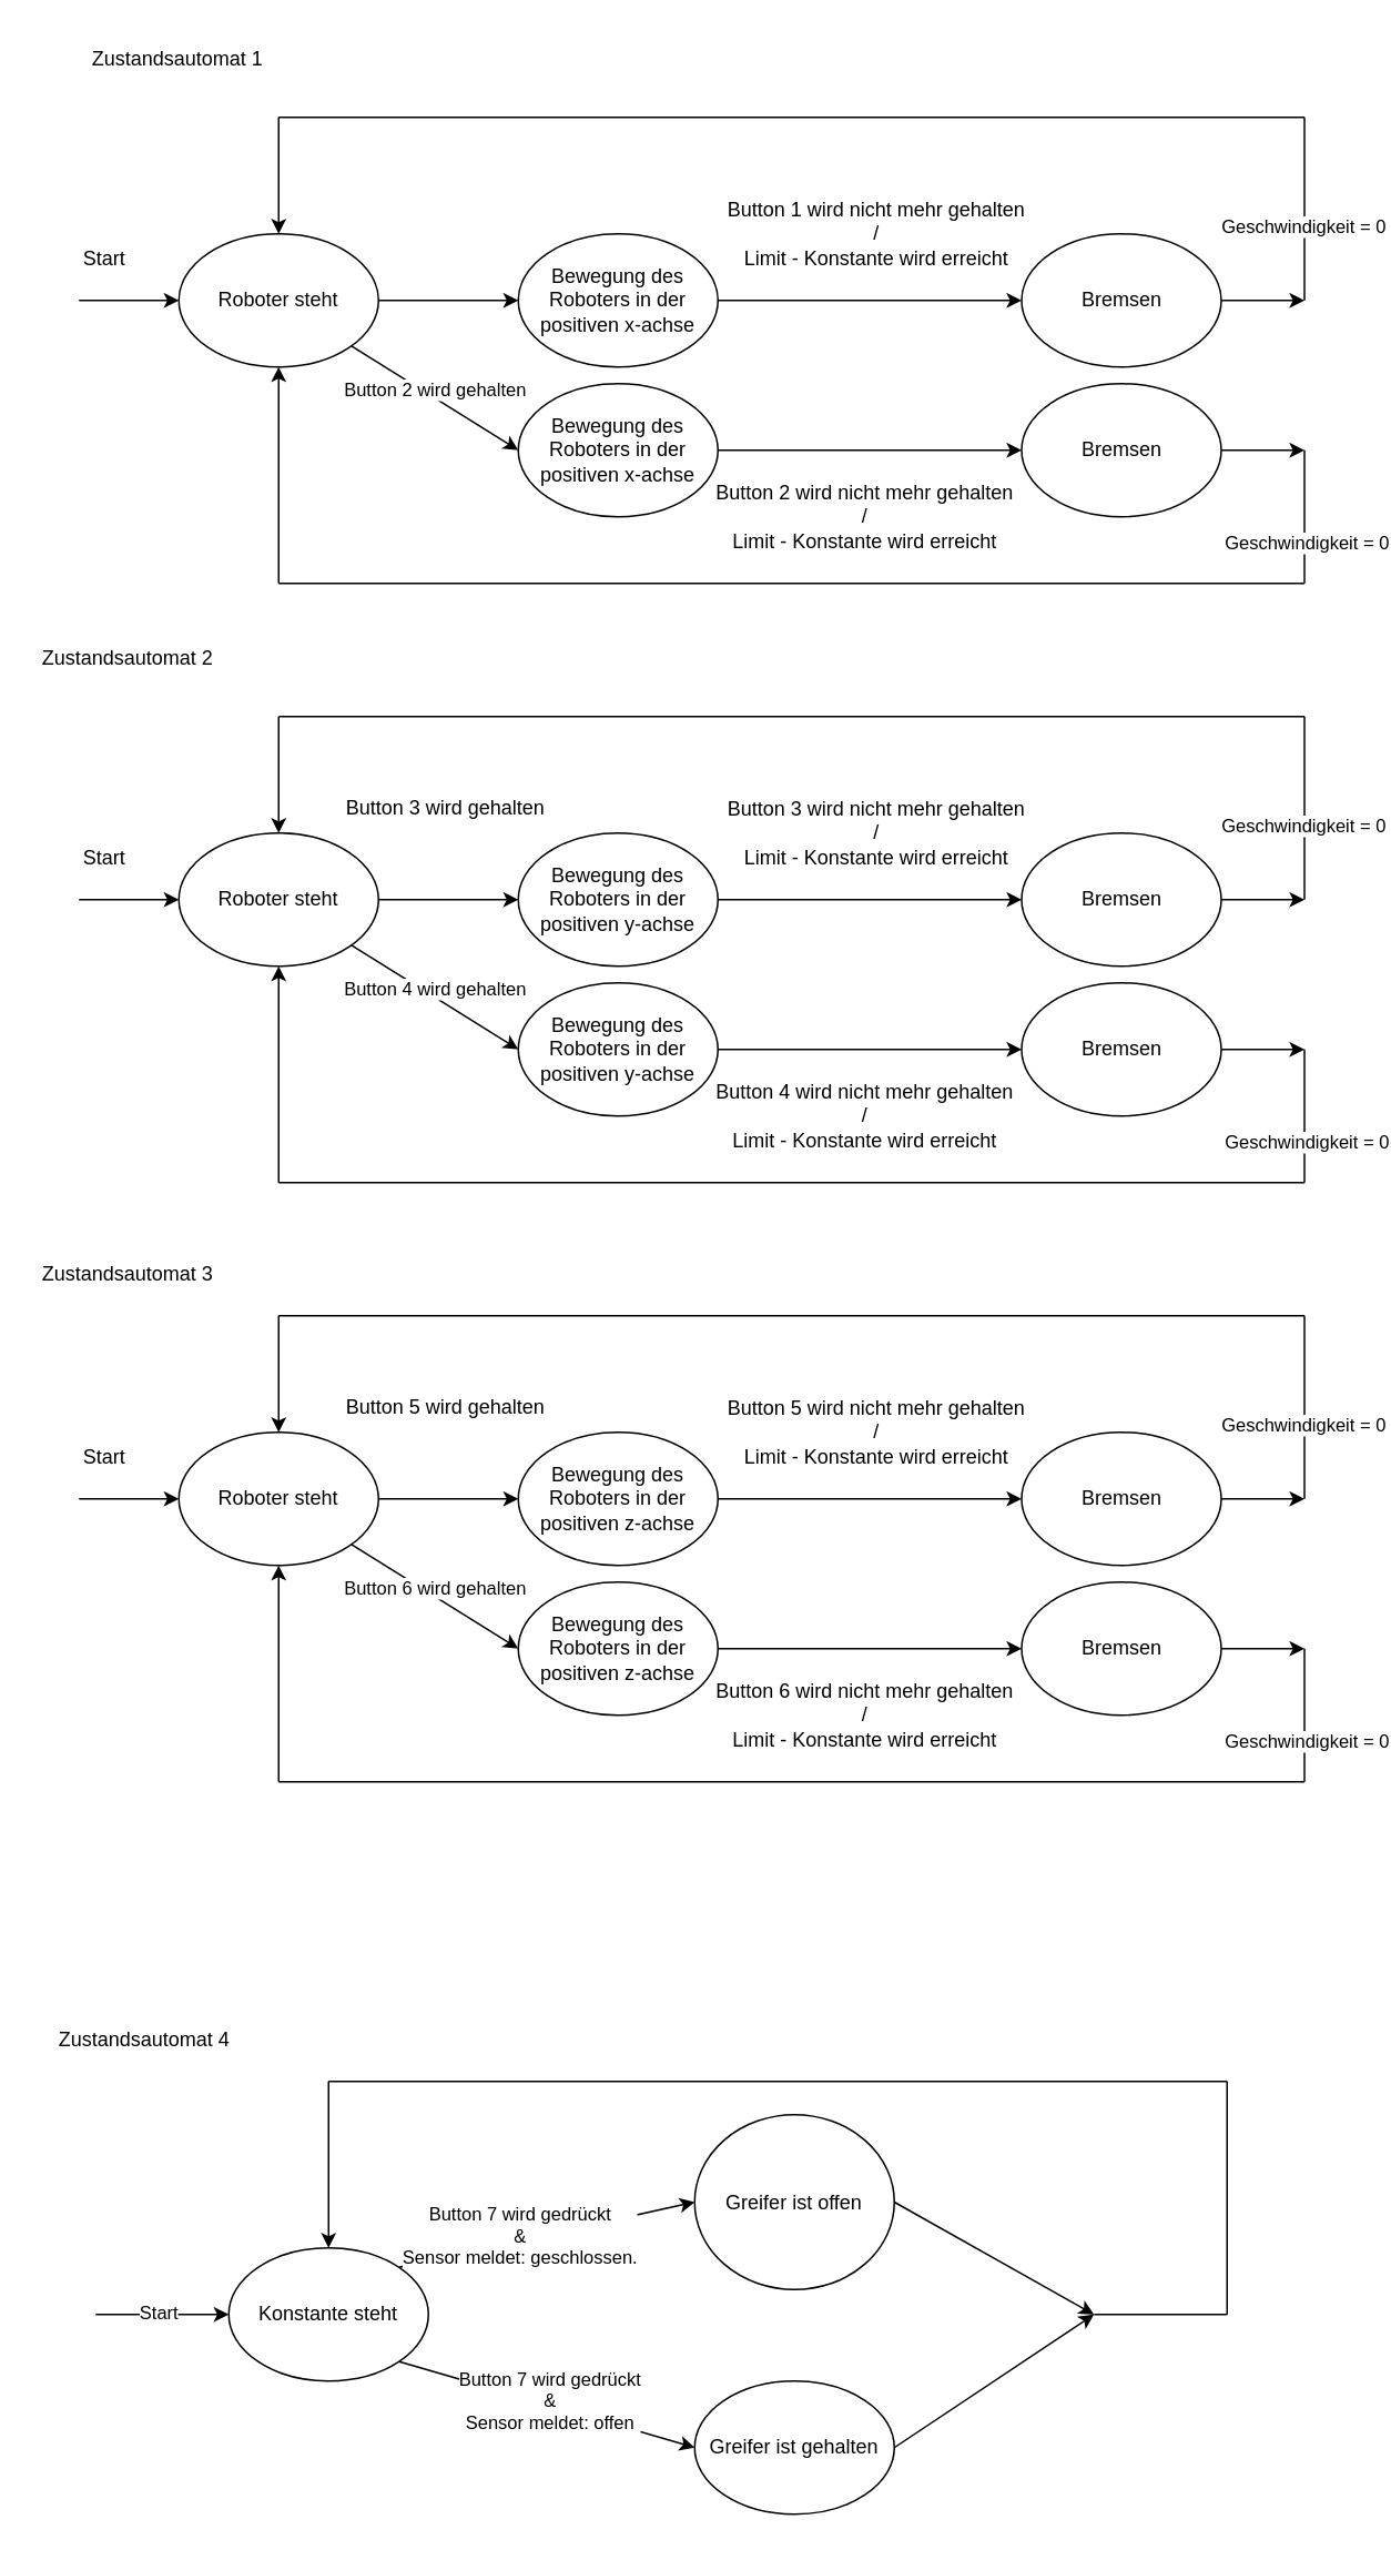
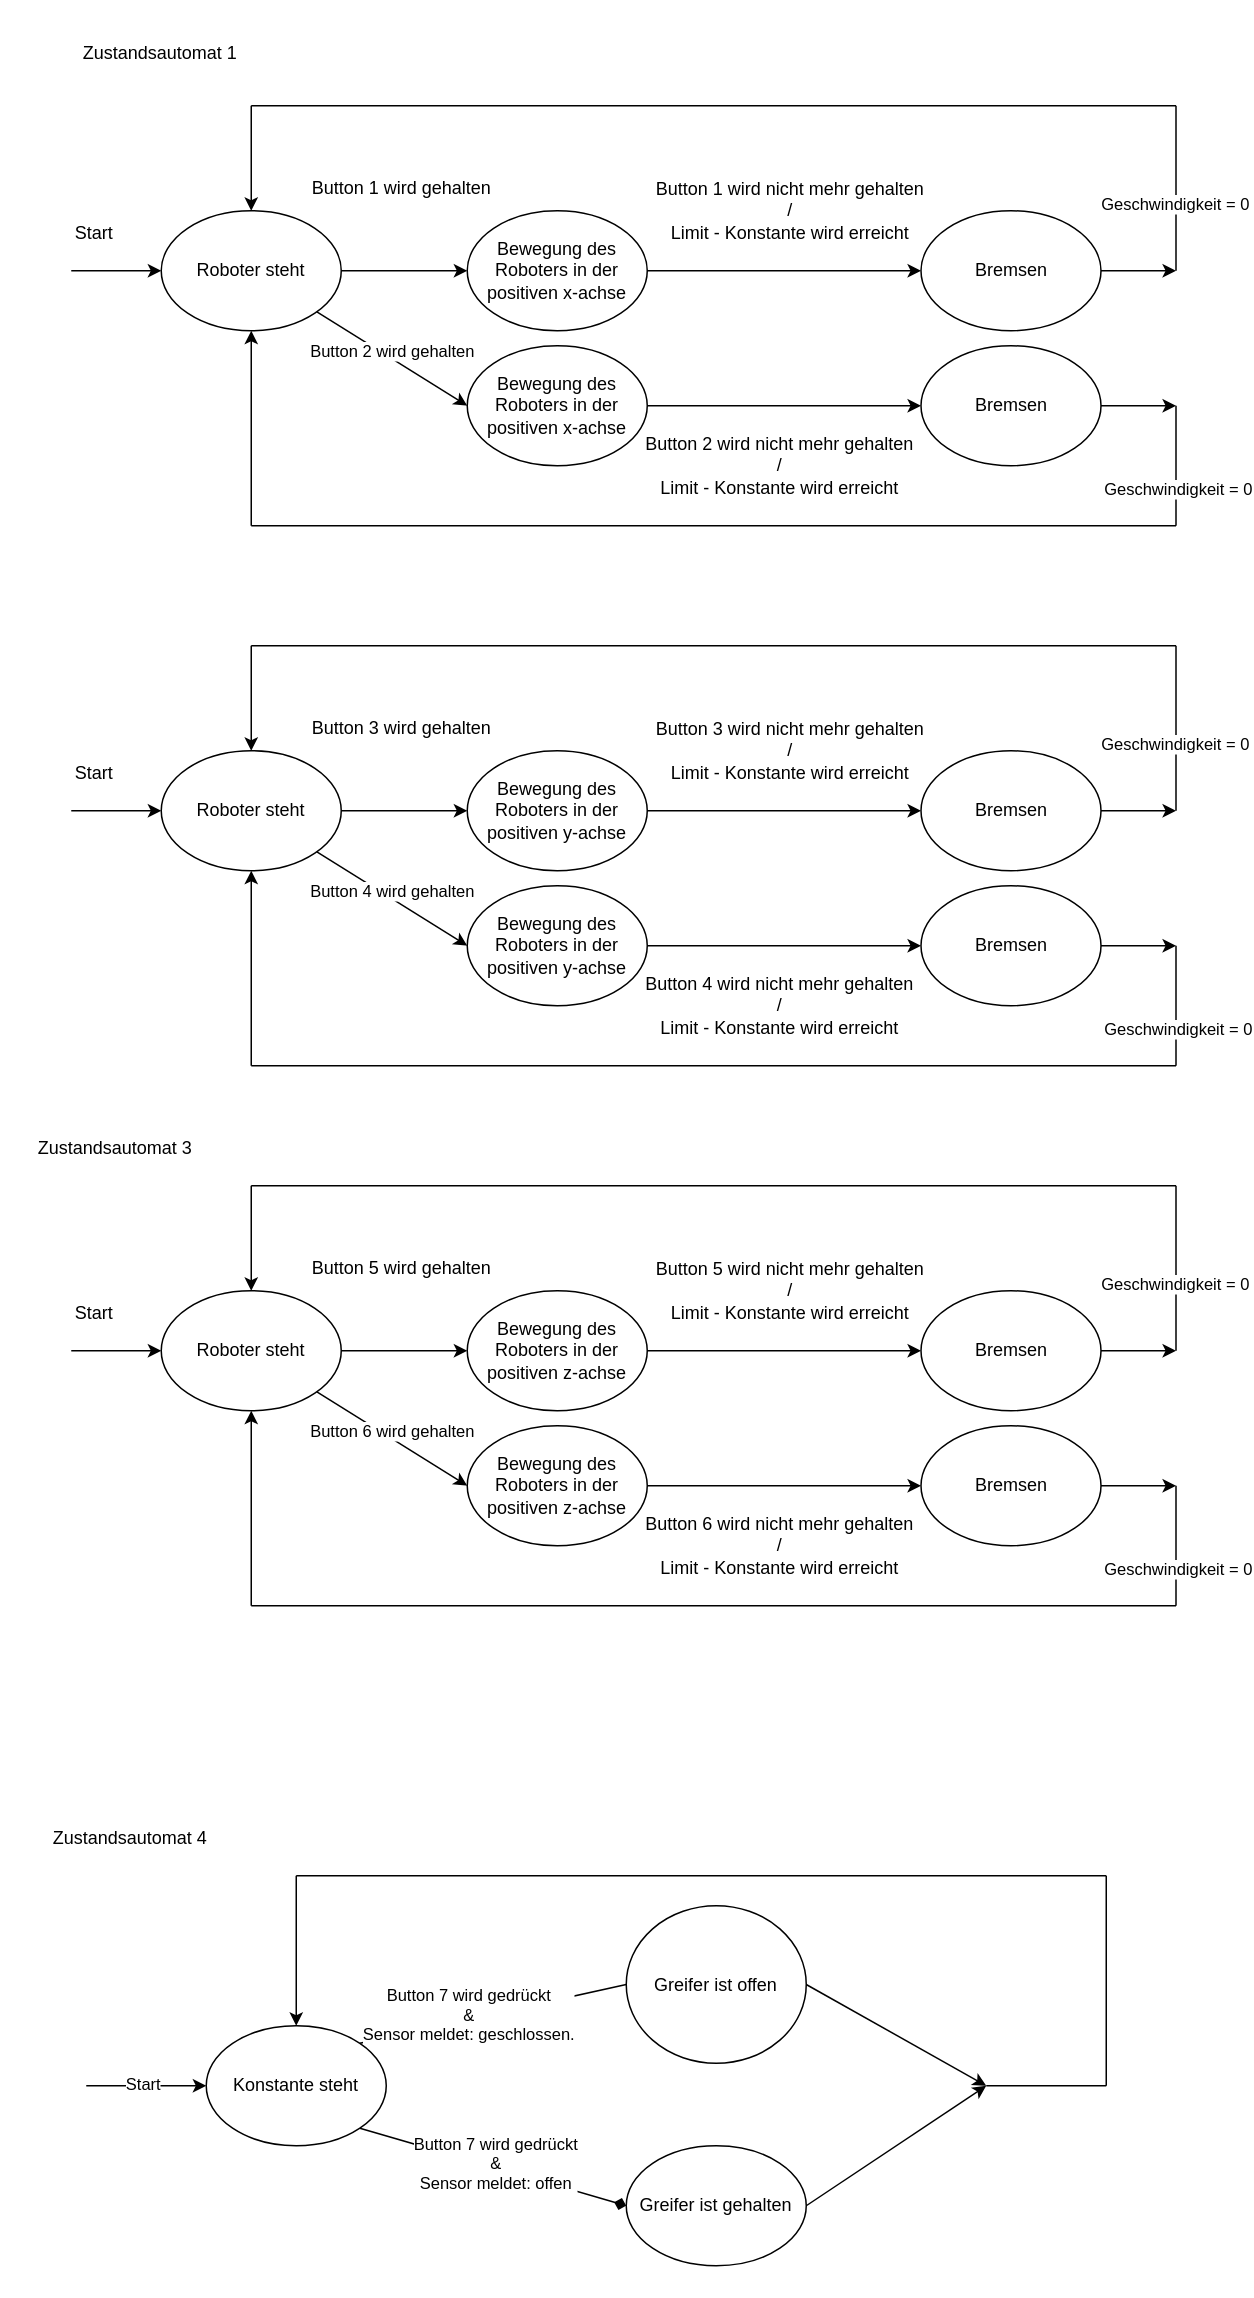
+ <mxCell id="8" value="Button 1 wird gehalten" style="text;html=1;align=center;verticalAlign=middle;resizable=0;points=[];autosize=1;strokeColor=none;fillColor=none;" parent="1" vertex="1"><mxGeometry x="197" y="110" width="140" height="30" as="geometry" /></mxCell>
- <mxCell id="27" value="Zustandsautomat 2" style="text;html=1;align=center;verticalAlign=middle;resizable=0;points=[];autosize=1;strokeColor=none;fillColor=none;" parent="1" vertex="1"><mxGeometry x="20.5" y="380" width="110" height="30" as="geometry" /></mxCell>
- <mxCell id="84" value="" style="endArrow=classic;html=1;rounded=0;exitX=1;exitY=0;exitDx=0;exitDy=0;entryX=0;entryY=0.5;entryDx=0;entryDy=0;" edge="1" parent="1" source="83" target="88"><mxGeometry width="50" height="50" relative="1" as="geometry"><mxPoint x="277" y="1360" as="sourcePoint" /><mxPoint x="337" y="1310" as="targetPoint" /></mxGeometry></mxCell>
+ <mxCell id="84" value="" style="endArrow=none;html=1;rounded=0;exitX=1;exitY=0;exitDx=0;exitDy=0;entryX=0;entryY=0.5;entryDx=0;entryDy=0;" edge="1" parent="1" source="83" target="88"><mxGeometry width="50" height="50" relative="1" as="geometry"><mxPoint x="277" y="1360" as="sourcePoint" /><mxPoint x="337" y="1310" as="targetPoint" /></mxGeometry></mxCell>
- <mxCell id="86" value="" style="endArrow=classic;html=1;rounded=0;exitX=1;exitY=1;exitDx=0;exitDy=0;entryX=0;entryY=0.5;entryDx=0;entryDy=0;" edge="1" parent="1" source="83" target="89"><mxGeometry width="50" height="50" relative="1" as="geometry"><mxPoint x="307" y="1410" as="sourcePoint" /><mxPoint x="337" y="1470" as="targetPoint" /></mxGeometry></mxCell>
+ <mxCell id="86" value="" style="endArrow=diamond;html=1;rounded=0;exitX=1;exitY=1;exitDx=0;exitDy=0;entryX=0;entryY=0.5;entryDx=0;entryDy=0;" edge="1" parent="1" source="83" target="89"><mxGeometry width="50" height="50" relative="1" as="geometry"><mxPoint x="307" y="1410" as="sourcePoint" /><mxPoint x="337" y="1470" as="targetPoint" /></mxGeometry></mxCell>
